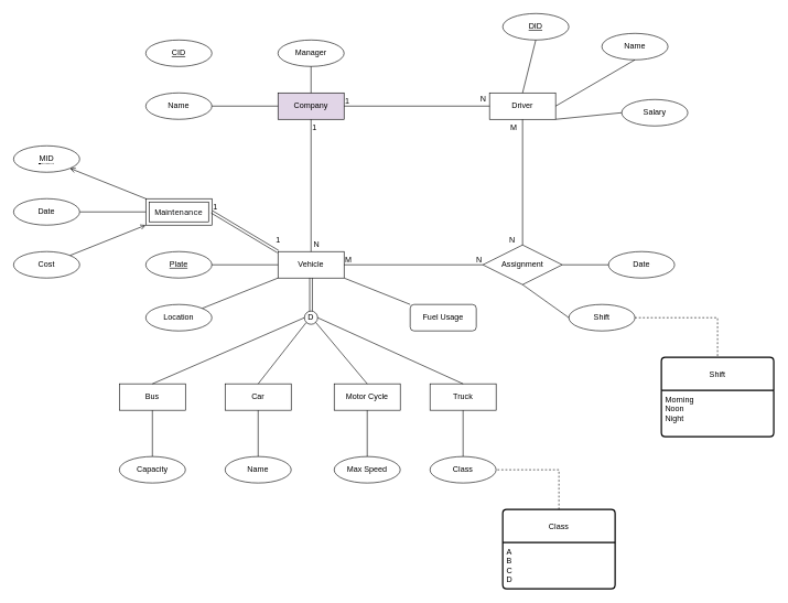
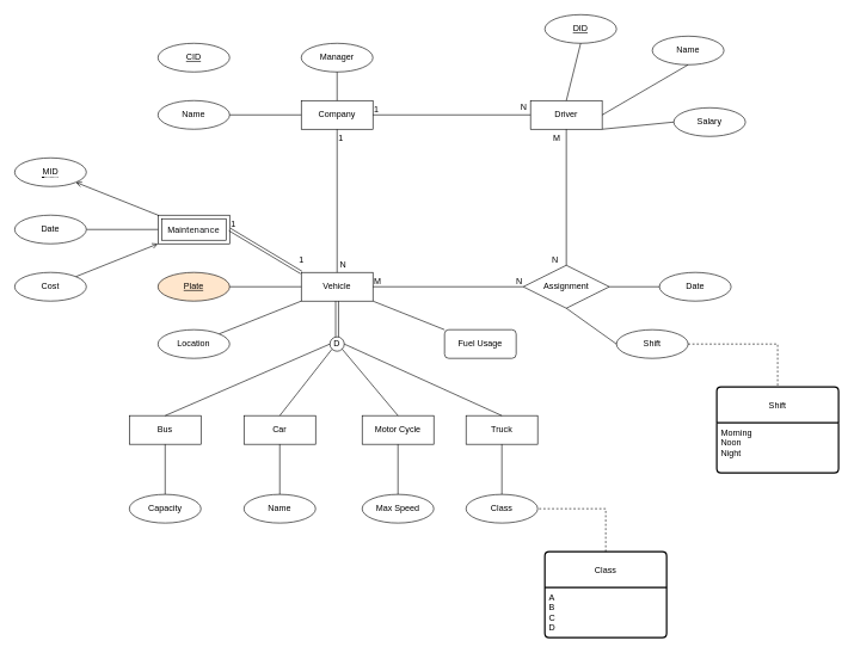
- <mxCell id="2" value="Company" style="whiteSpace=wrap;html=1;align=center;fillColor=#e1d5e7;" parent="1" vertex="1"><mxGeometry x="420" y="140" width="100" height="40" as="geometry" /></mxCell>
+ <mxCell id="2" value="Company" style="whiteSpace=wrap;html=1;align=center;" parent="1" vertex="1"><mxGeometry x="420" y="140" width="100" height="40" as="geometry" /></mxCell>
- <mxCell id="18" value="Plate" style="ellipse;whiteSpace=wrap;html=1;align=center;fontStyle=4;" parent="1" vertex="1"><mxGeometry x="220" y="380" width="100" height="40" as="geometry" /></mxCell>
+ <mxCell id="18" value="Plate" style="ellipse;whiteSpace=wrap;html=1;align=center;fontStyle=4;fillColor=#ffe6cc;" parent="1" vertex="1"><mxGeometry x="220" y="380" width="100" height="40" as="geometry" /></mxCell>
